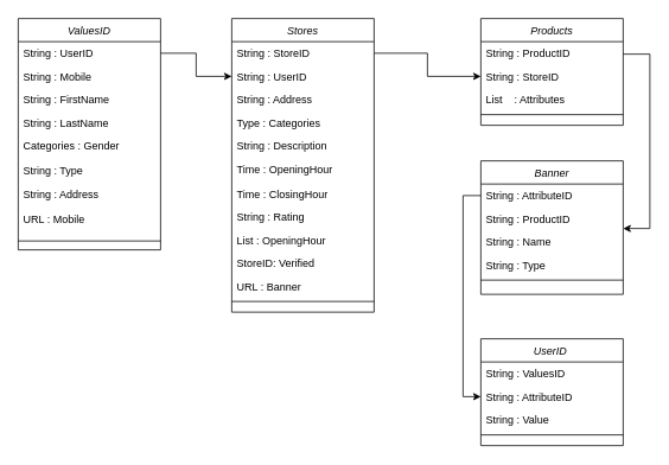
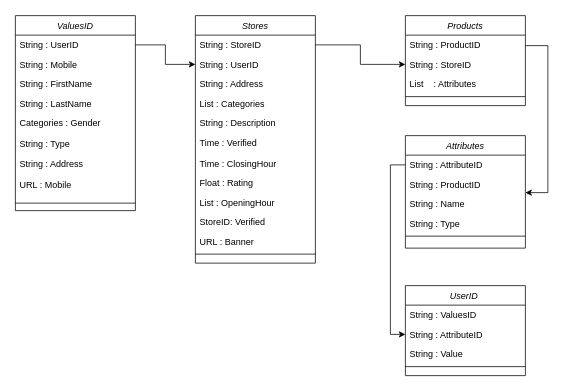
- <mxCell id="16" value="Type : Categories" style="text;align=left;verticalAlign=top;spacingLeft=4;spacingRight=4;overflow=hidden;rotatable=0;points=[[0,0.5],[1,0.5]];portConstraint=eastwest;rounded=0;shadow=0;html=0;" vertex="1" parent="12"><mxGeometry y="104" width="160" height="26" as="geometry" /></mxCell>
+ <mxCell id="16" value="List : Categories" style="text;align=left;verticalAlign=top;spacingLeft=4;spacingRight=4;overflow=hidden;rotatable=0;points=[[0,0.5],[1,0.5]];portConstraint=eastwest;rounded=0;shadow=0;html=0;" vertex="1" parent="12"><mxGeometry y="104" width="160" height="26" as="geometry" /></mxCell>
- <mxCell id="18" value="Time : OpeningHour" style="text;align=left;verticalAlign=top;spacingLeft=4;spacingRight=4;overflow=hidden;rotatable=0;points=[[0,0.5],[1,0.5]];portConstraint=eastwest;rounded=0;shadow=0;html=0;" vertex="1" parent="12"><mxGeometry y="156" width="160" height="28" as="geometry" /></mxCell>
+ <mxCell id="18" value="Time : Verified" style="text;align=left;verticalAlign=top;spacingLeft=4;spacingRight=4;overflow=hidden;rotatable=0;points=[[0,0.5],[1,0.5]];portConstraint=eastwest;rounded=0;shadow=0;html=0;" vertex="1" parent="12"><mxGeometry y="156" width="160" height="28" as="geometry" /></mxCell>
- <mxCell id="30" value="Banner" style="swimlane;fontStyle=2;align=center;verticalAlign=top;childLayout=stackLayout;horizontal=1;startSize=26;horizontalStack=0;resizeParent=1;resizeLast=0;collapsible=1;marginBottom=0;rounded=0;shadow=0;strokeWidth=1;" vertex="1" parent="1"><mxGeometry x="540" y="180" width="160" height="150" as="geometry"><mxRectangle x="230" y="140" width="160" height="26" as="alternateBounds" /></mxGeometry></mxCell>
+ <mxCell id="30" value="Attributes" style="swimlane;fontStyle=2;align=center;verticalAlign=top;childLayout=stackLayout;horizontal=1;startSize=26;horizontalStack=0;resizeParent=1;resizeLast=0;collapsible=1;marginBottom=0;rounded=0;shadow=0;strokeWidth=1;" vertex="1" parent="1"><mxGeometry x="540" y="180" width="160" height="150" as="geometry"><mxRectangle x="230" y="140" width="160" height="26" as="alternateBounds" /></mxGeometry></mxCell>
- <mxCell id="20" value="String : Rating" style="text;align=left;verticalAlign=top;spacingLeft=4;spacingRight=4;overflow=hidden;rotatable=0;points=[[0,0.5],[1,0.5]];portConstraint=eastwest;rounded=0;shadow=0;html=0;" vertex="1" parent="12"><mxGeometry y="210" width="160" height="26" as="geometry" /></mxCell>
+ <mxCell id="20" value="Float : Rating" style="text;align=left;verticalAlign=top;spacingLeft=4;spacingRight=4;overflow=hidden;rotatable=0;points=[[0,0.5],[1,0.5]];portConstraint=eastwest;rounded=0;shadow=0;html=0;" vertex="1" parent="12"><mxGeometry y="210" width="160" height="26" as="geometry" /></mxCell>
